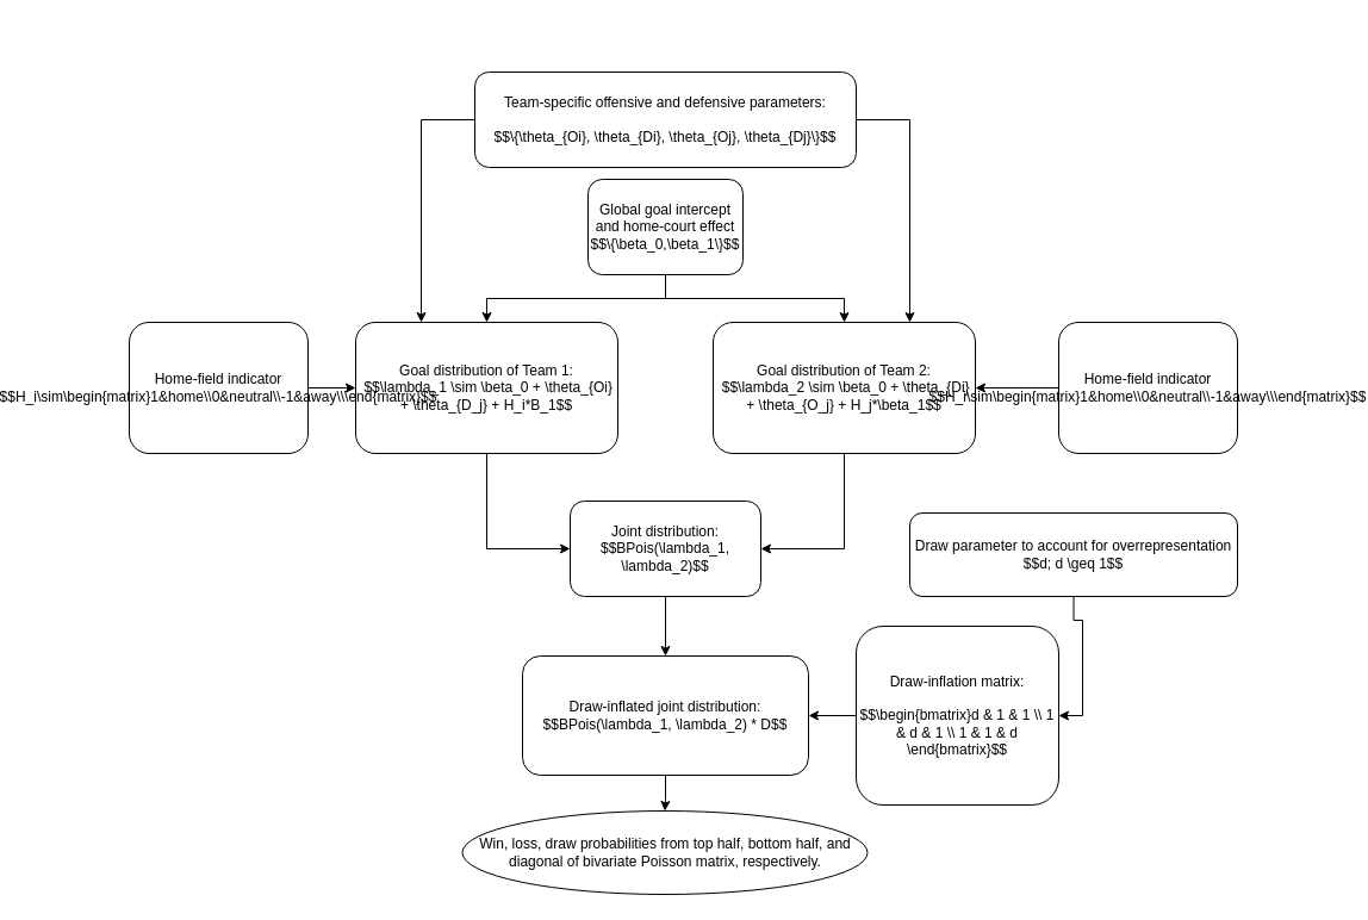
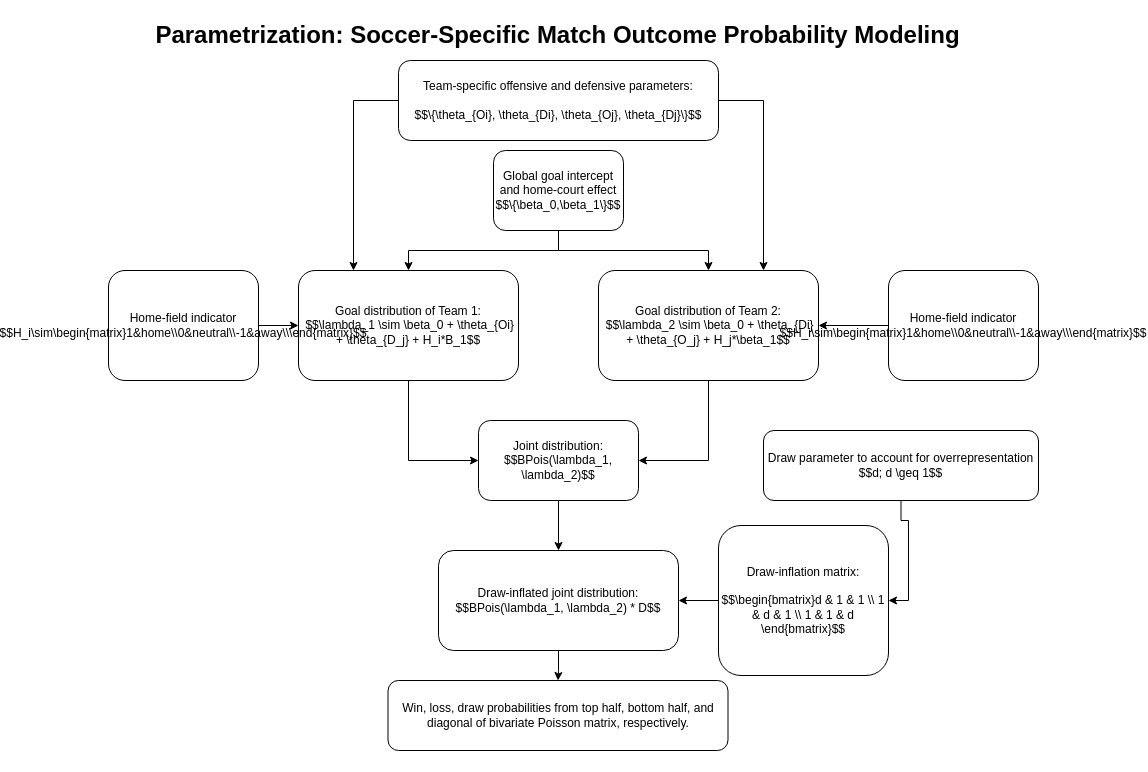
+ <mxCell id="25" value="&lt;b&gt;&lt;font style=&quot;font-size: 24px;&quot;&gt;Parametrization: Soccer-Specific Match Outcome Probability Modeling&lt;/font&gt;&lt;/b&gt;" style="text;html=1;strokeColor=none;fillColor=none;align=center;verticalAlign=middle;whiteSpace=wrap;rounded=0;" vertex="1" parent="1"><mxGeometry x="52" y="20" width="835" height="30" as="geometry" /></mxCell>
- <mxCell id="24" value="Win, loss, draw probabilities from top half, bottom half, and diagonal of bivariate Poisson matrix, respectively." style="ellipse;whiteSpace=wrap;html=1;" vertex="1" parent="1"><mxGeometry x="299.5" y="680" width="340" height="70" as="geometry" /></mxCell>
+ <mxCell id="24" value="Win, loss, draw probabilities from top half, bottom half, and diagonal of bivariate Poisson matrix, respectively." style="rounded=1;whiteSpace=wrap;html=1;" vertex="1" parent="1"><mxGeometry x="299.5" y="680" width="340" height="70" as="geometry" /></mxCell>
